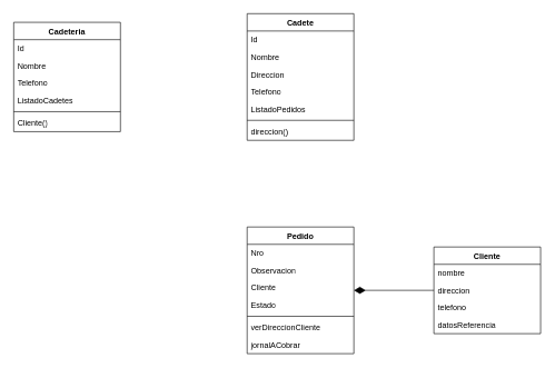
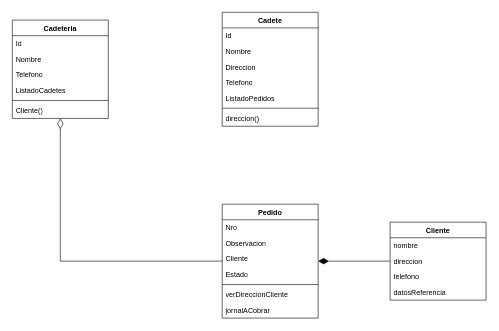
+ <mxCell id="7" style="edgeStyle=orthogonalEdgeStyle;rounded=0;orthogonalLoop=1;jettySize=auto;html=1;entryX=0.5;entryY=1;entryDx=0;entryDy=0;endArrow=diamondThin;endFill=0;endSize=15;" edge="1" parent="1" source="9" target="25"><mxGeometry relative="1" as="geometry" /></mxCell>
